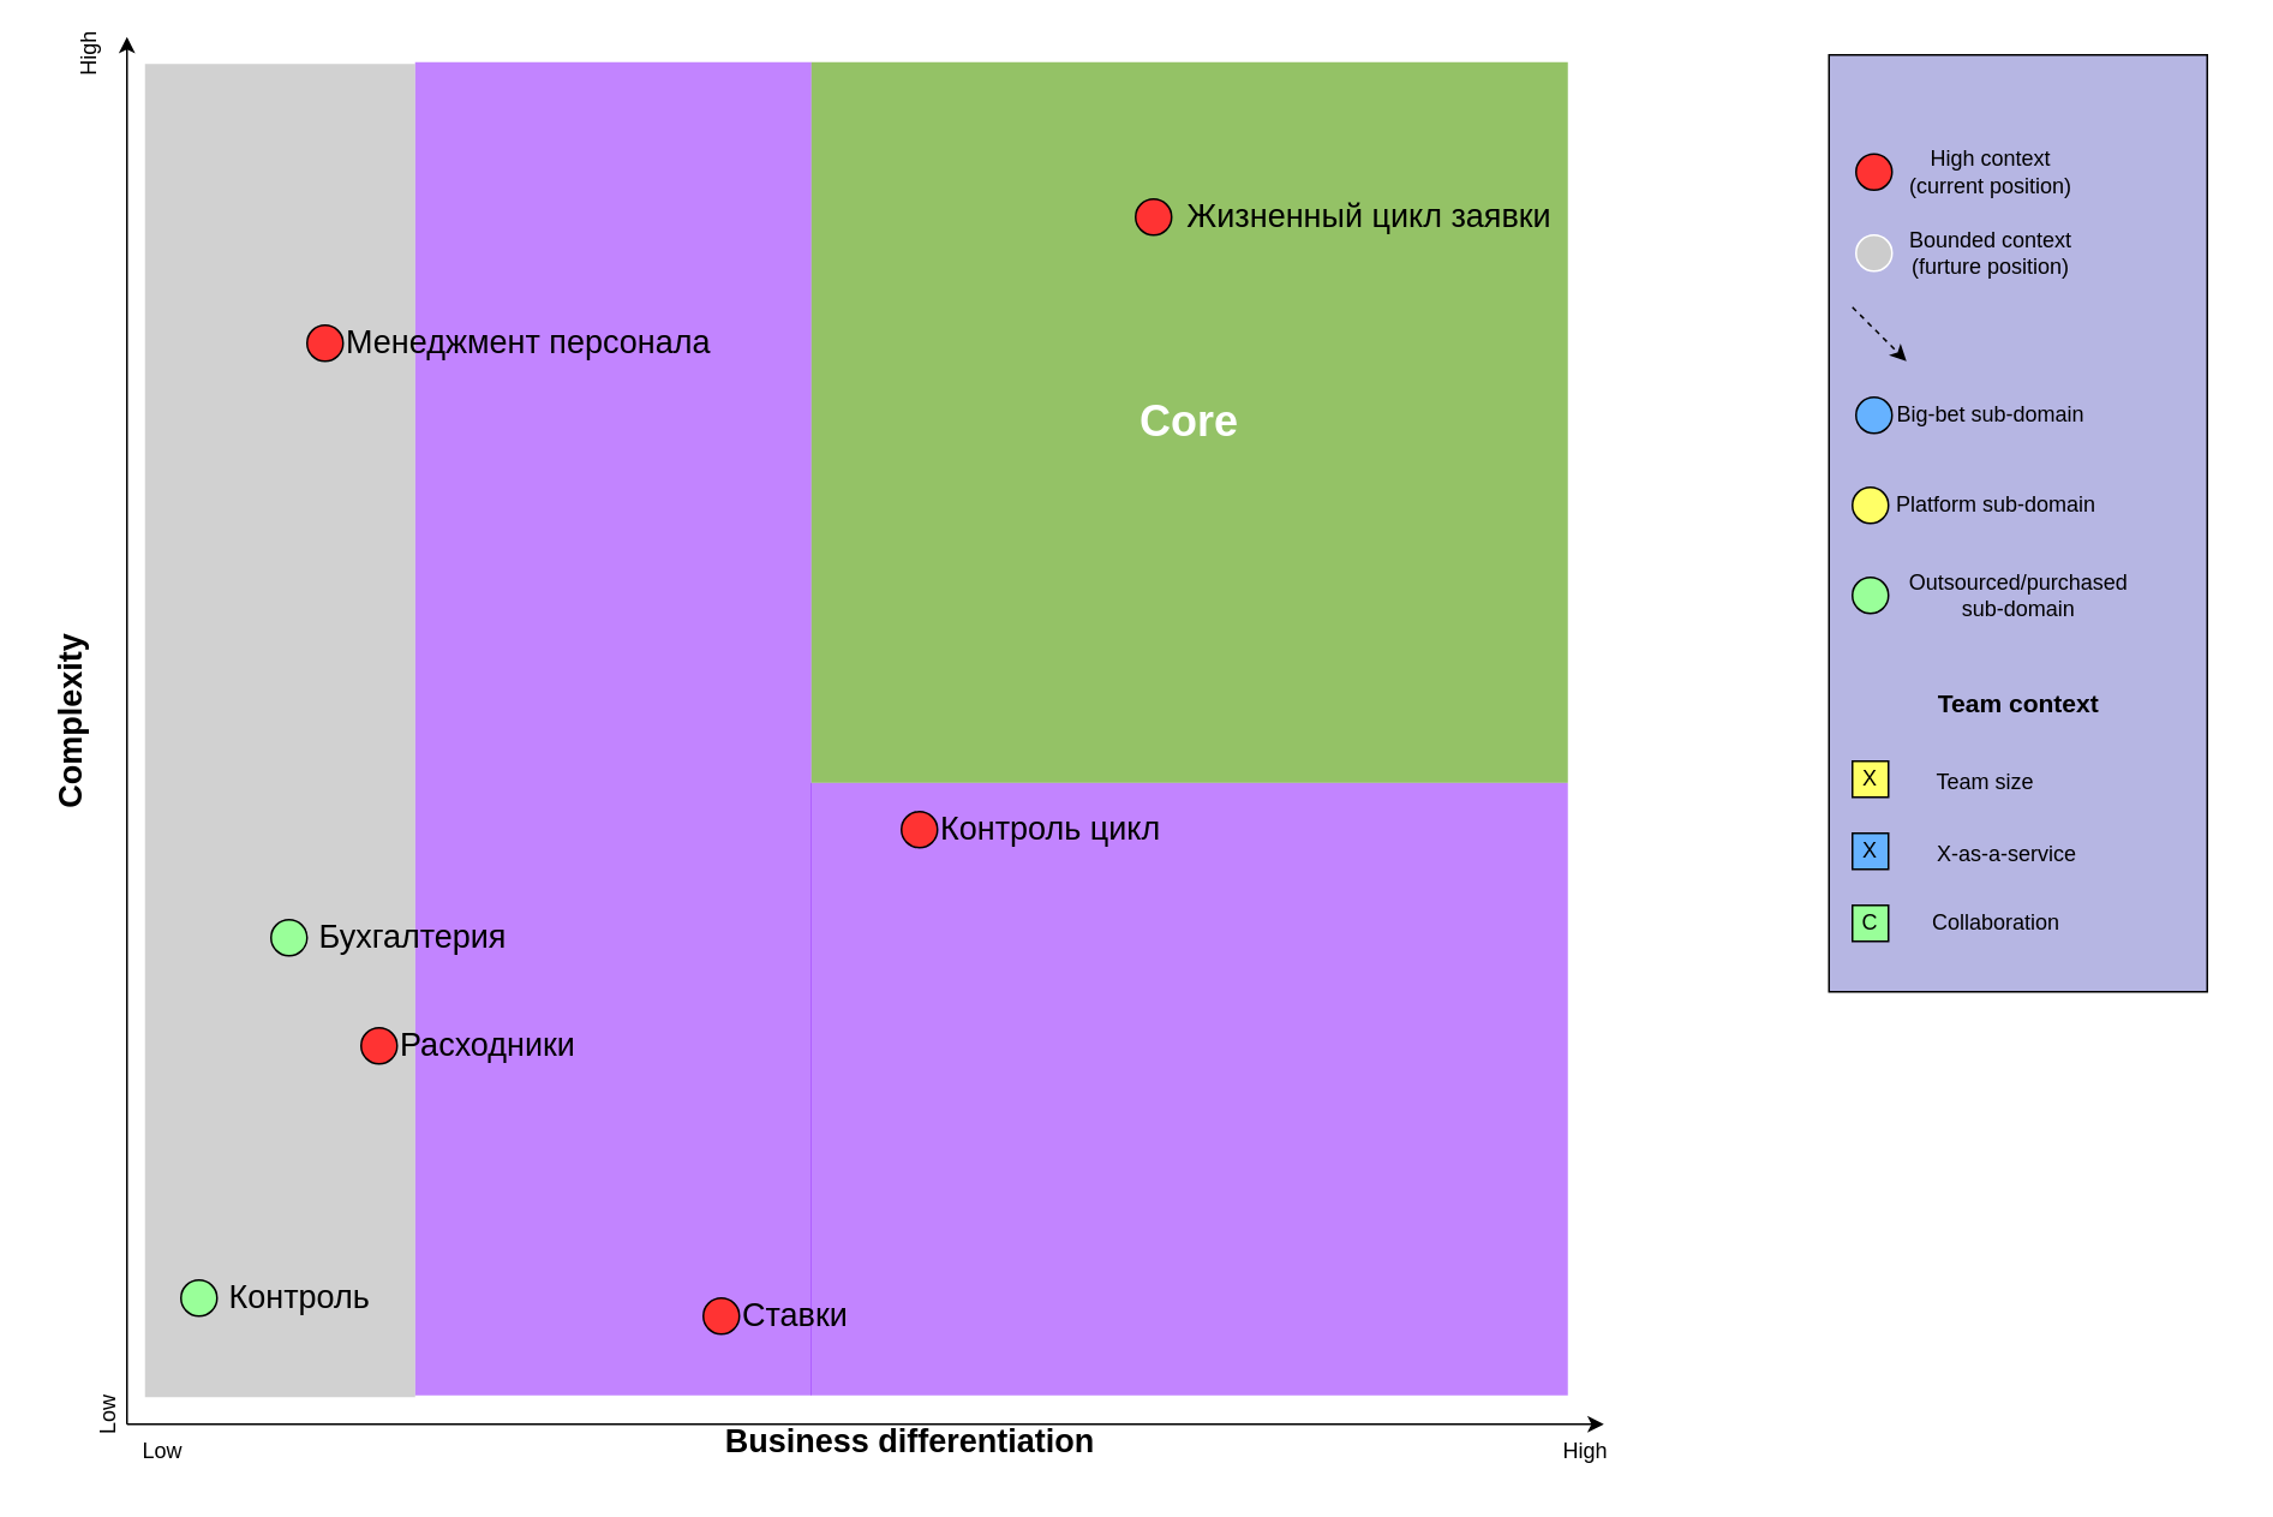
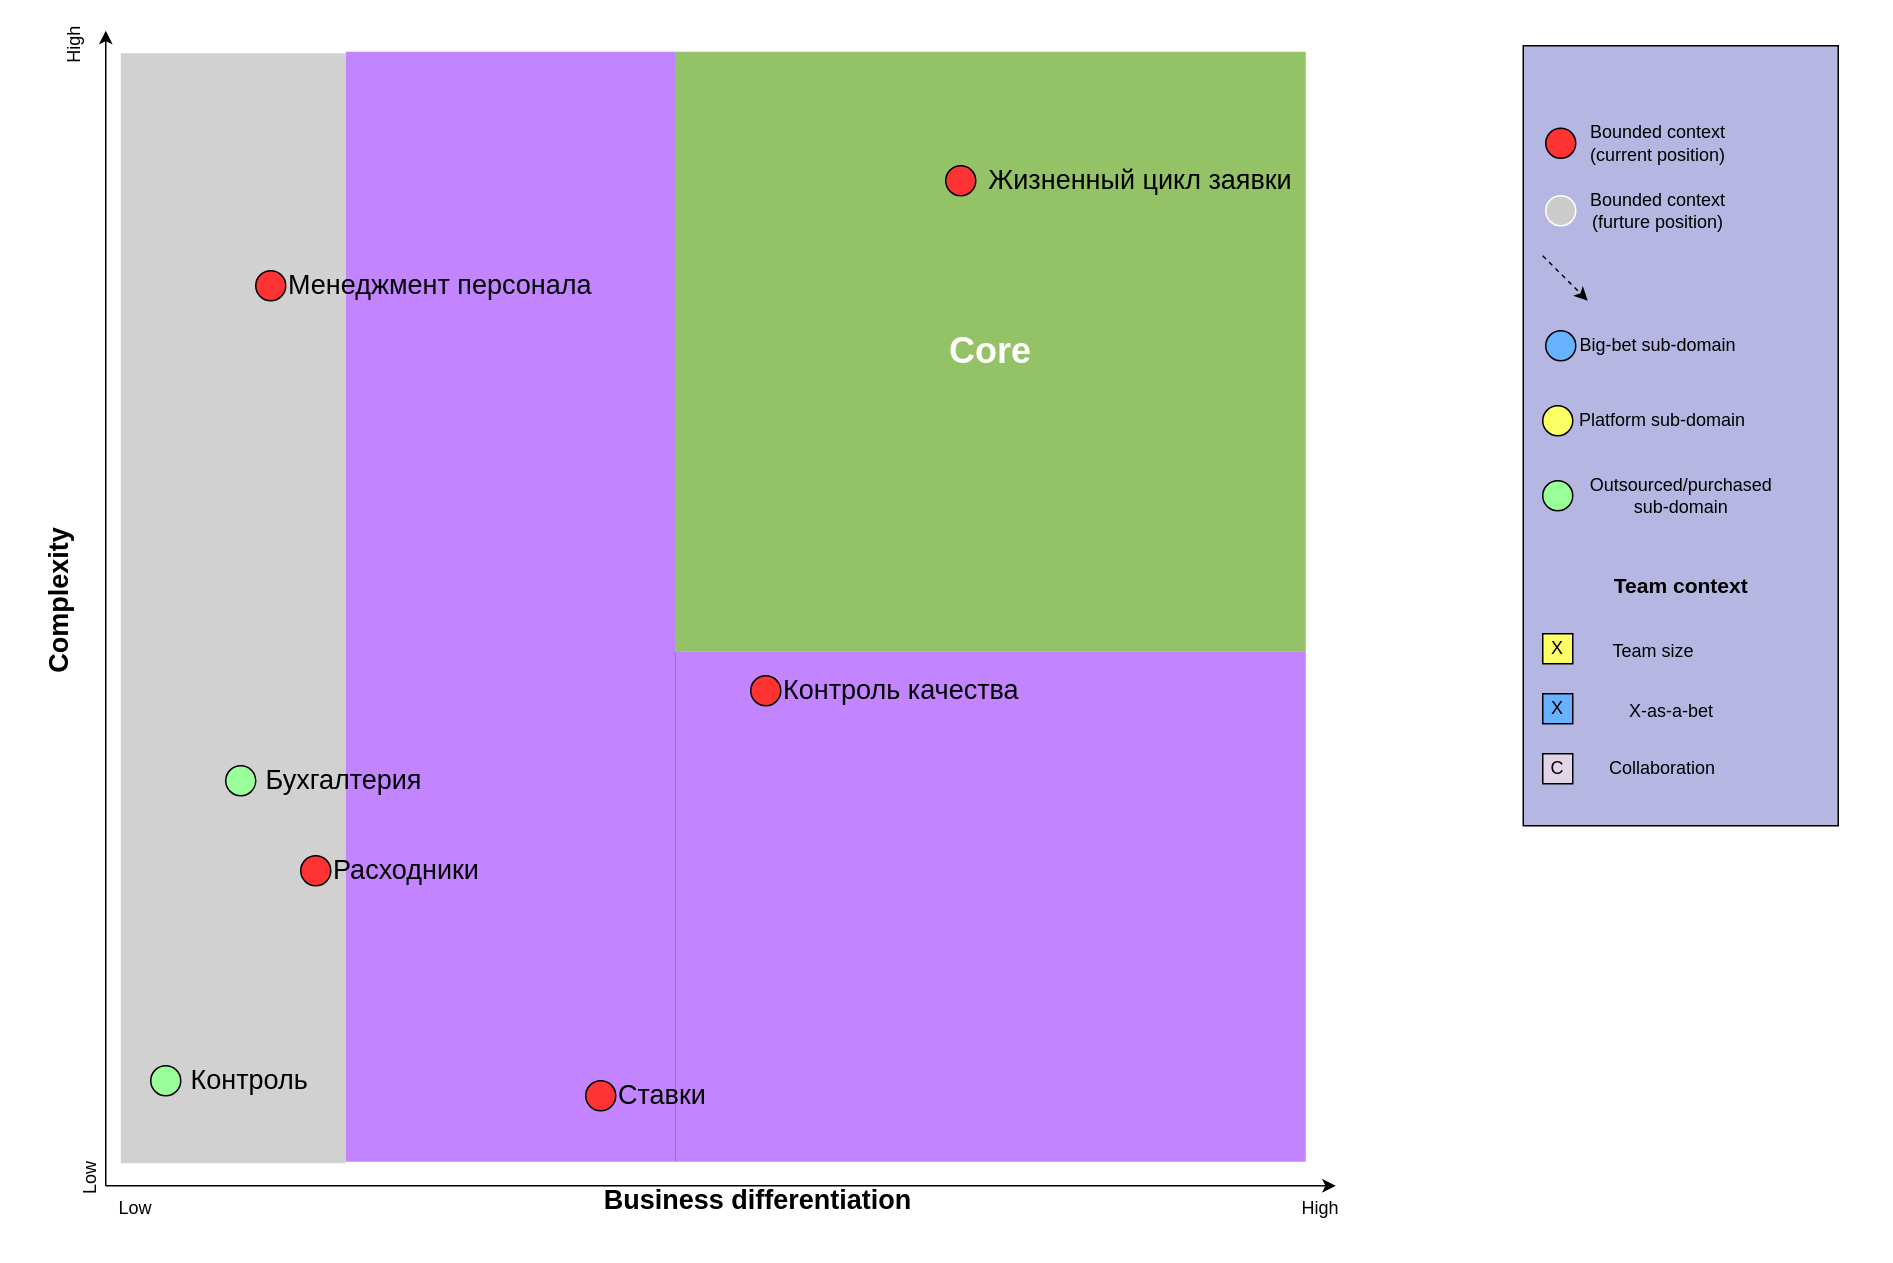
- <mxCell id="21" value="High context&lt;br&gt;(current position)" style="text;html=1;strokeColor=none;fillColor=none;align=center;verticalAlign=middle;whiteSpace=wrap;rounded=0;" parent="19" vertex="1"><mxGeometry x="20" width="110" height="20" as="geometry" /></mxCell>
+ <mxCell id="21" value="Bounded context&lt;br&gt;(current position)" style="text;html=1;strokeColor=none;fillColor=none;align=center;verticalAlign=middle;whiteSpace=wrap;rounded=0;" parent="19" vertex="1"><mxGeometry x="20" width="110" height="20" as="geometry" /></mxCell>
- <mxCell id="54" value="Контроль цикл" style="text;html=1;strokeColor=none;fillColor=none;align=left;verticalAlign=middle;whiteSpace=wrap;rounded=0;fontSize=18;" vertex="1" parent="52"><mxGeometry x="20" width="220" height="20" as="geometry" /></mxCell>
+ <mxCell id="54" value="Контроль качества" style="text;html=1;strokeColor=none;fillColor=none;align=left;verticalAlign=middle;whiteSpace=wrap;rounded=0;fontSize=18;" vertex="1" parent="52"><mxGeometry x="20" width="220" height="20" as="geometry" /></mxCell>
- <mxCell id="47" value="X-as-a-service" style="text;html=1;strokeColor=none;fillColor=none;align=center;verticalAlign=middle;whiteSpace=wrap;rounded=0;" parent="17" vertex="1"><mxGeometry x="1068" y="464" width="92" height="20" as="geometry" /></mxCell>
+ <mxCell id="47" value="X-as-a-bet" style="text;html=1;strokeColor=none;fillColor=none;align=center;verticalAlign=middle;whiteSpace=wrap;rounded=0;" parent="17" vertex="1"><mxGeometry x="1068" y="464" width="92" height="20" as="geometry" /></mxCell>
- <mxCell id="45" value="C" style="whiteSpace=wrap;html=1;aspect=fixed;fillColor=#99FF99;" parent="17" vertex="1"><mxGeometry x="1028" y="502" width="20" height="20" as="geometry" /></mxCell>
+ <mxCell id="45" value="C" style="whiteSpace=wrap;html=1;aspect=fixed;fillColor=#e1d5e7;" parent="17" vertex="1"><mxGeometry x="1028" y="502" width="20" height="20" as="geometry" /></mxCell>
